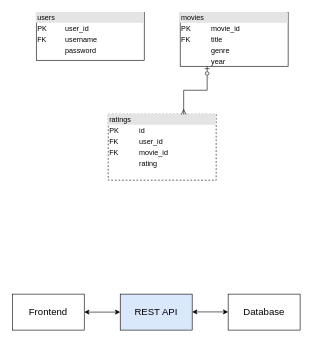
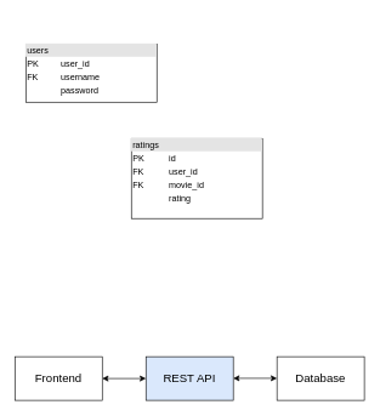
- <mxCell id="2" value="&lt;div style=&quot;box-sizing: border-box; width: 100%; background: rgb(228, 228, 228); padding: 2px;&quot;&gt;users&lt;/div&gt;&lt;table style=&quot;width:100%;font-size:1em;&quot; cellpadding=&quot;2&quot; cellspacing=&quot;0&quot;&gt;&lt;tbody&gt;&lt;tr&gt;&lt;td&gt;PK&lt;/td&gt;&lt;td&gt;user_id&lt;/td&gt;&lt;/tr&gt;&lt;tr&gt;&lt;td&gt;FK&lt;/td&gt;&lt;td&gt;username&lt;/td&gt;&lt;/tr&gt;&lt;tr&gt;&lt;td&gt;&lt;br&gt;&lt;/td&gt;&lt;td&gt;password&lt;br&gt;&lt;/td&gt;&lt;/tr&gt;&lt;/tbody&gt;&lt;/table&gt;" style="verticalAlign=top;align=left;overflow=fill;html=1;whiteSpace=wrap;" parent="1" vertex="1"><mxGeometry x="60" y="20" width="180" height="80" as="geometry" /></mxCell>
+ <mxCell id="2" value="&lt;div style=&quot;box-sizing: border-box; width: 100%; background: rgb(228, 228, 228); padding: 2px;&quot;&gt;users&lt;/div&gt;&lt;table style=&quot;width:100%;font-size:1em;&quot; cellpadding=&quot;2&quot; cellspacing=&quot;0&quot;&gt;&lt;tbody&gt;&lt;tr&gt;&lt;td&gt;PK&lt;/td&gt;&lt;td&gt;user_id&lt;/td&gt;&lt;/tr&gt;&lt;tr&gt;&lt;td&gt;FK&lt;/td&gt;&lt;td&gt;username&lt;/td&gt;&lt;/tr&gt;&lt;tr&gt;&lt;td&gt;&lt;br&gt;&lt;/td&gt;&lt;td&gt;password&lt;br&gt;&lt;/td&gt;&lt;/tr&gt;&lt;/tbody&gt;&lt;/table&gt;" style="verticalAlign=top;align=left;overflow=fill;html=1;whiteSpace=wrap;" parent="1" vertex="1"><mxGeometry x="35" y="60" width="180" height="80" as="geometry" /></mxCell>
- <mxCell id="3" value="&lt;div style=&quot;box-sizing: border-box; width: 100%; background: rgb(228, 228, 228); padding: 2px;&quot;&gt;movies&lt;/div&gt;&lt;table style=&quot;width:100%;font-size:1em;&quot; cellpadding=&quot;2&quot; cellspacing=&quot;0&quot;&gt;&lt;tbody&gt;&lt;tr&gt;&lt;td&gt;PK&lt;/td&gt;&lt;td&gt;movie_id&lt;/td&gt;&lt;/tr&gt;&lt;tr&gt;&lt;td&gt;FK&lt;/td&gt;&lt;td&gt;title&lt;/td&gt;&lt;/tr&gt;&lt;tr&gt;&lt;td&gt;&lt;/td&gt;&lt;td&gt;genre&lt;br&gt;&lt;/td&gt;&lt;/tr&gt;&lt;tr&gt;&lt;td&gt;&lt;br&gt;&lt;/td&gt;&lt;td&gt;year&lt;/td&gt;&lt;/tr&gt;&lt;/tbody&gt;&lt;/table&gt;" style="verticalAlign=top;align=left;overflow=fill;html=1;whiteSpace=wrap;" parent="1" vertex="1"><mxGeometry x="300" y="20" width="180" height="90" as="geometry" /></mxCell>
- <mxCell id="5" style="edgeStyle=orthogonalEdgeStyle;rounded=0;orthogonalLoop=1;jettySize=auto;html=1;exitX=0.25;exitY=1;exitDx=0;exitDy=0;entryX=0.699;entryY=0.004;entryDx=0;entryDy=0;endArrow=ERmany;endFill=0;startArrow=ERzeroToOne;startFill=0;entryPerimeter=0;" parent="1" source="3" target="4" edge="1"><mxGeometry relative="1" as="geometry"><mxPoint x="470" y="180" as="sourcePoint" /><mxPoint x="590" y="270" as="targetPoint" /></mxGeometry></mxCell>
- <mxCell id="4" value="&lt;div style=&quot;box-sizing: border-box; width: 100%; background: rgb(228, 228, 228); padding: 2px;&quot;&gt;ratings&lt;/div&gt;&lt;table style=&quot;width:100%;font-size:1em;&quot; cellpadding=&quot;2&quot; cellspacing=&quot;0&quot;&gt;&lt;tbody&gt;&lt;tr&gt;&lt;td&gt;PK&lt;/td&gt;&lt;td&gt;id&lt;/td&gt;&lt;/tr&gt;&lt;tr&gt;&lt;td&gt;FK&lt;/td&gt;&lt;td&gt;user_id&lt;/td&gt;&lt;/tr&gt;&lt;tr&gt;&lt;td&gt;FK&lt;/td&gt;&lt;td&gt;movie_id&lt;br&gt;&lt;/td&gt;&lt;/tr&gt;&lt;tr&gt;&lt;td&gt;&lt;br&gt;&lt;/td&gt;&lt;td&gt;rating&lt;/td&gt;&lt;/tr&gt;&lt;/tbody&gt;&lt;/table&gt;" style="verticalAlign=top;align=left;overflow=fill;html=1;whiteSpace=wrap;dashed=1;" parent="1" vertex="1"><mxGeometry x="180" y="190" width="180" height="110" as="geometry" /></mxCell>
+ <mxCell id="4" value="&lt;div style=&quot;box-sizing: border-box; width: 100%; background: rgb(228, 228, 228); padding: 2px;&quot;&gt;ratings&lt;/div&gt;&lt;table style=&quot;width:100%;font-size:1em;&quot; cellpadding=&quot;2&quot; cellspacing=&quot;0&quot;&gt;&lt;tbody&gt;&lt;tr&gt;&lt;td&gt;PK&lt;/td&gt;&lt;td&gt;id&lt;/td&gt;&lt;/tr&gt;&lt;tr&gt;&lt;td&gt;FK&lt;/td&gt;&lt;td&gt;user_id&lt;/td&gt;&lt;/tr&gt;&lt;tr&gt;&lt;td&gt;FK&lt;/td&gt;&lt;td&gt;movie_id&lt;br&gt;&lt;/td&gt;&lt;/tr&gt;&lt;tr&gt;&lt;td&gt;&lt;br&gt;&lt;/td&gt;&lt;td&gt;rating&lt;/td&gt;&lt;/tr&gt;&lt;/tbody&gt;&lt;/table&gt;" style="verticalAlign=top;align=left;overflow=fill;html=1;whiteSpace=wrap;" parent="1" vertex="1"><mxGeometry x="180" y="190" width="180" height="110" as="geometry" /></mxCell>
